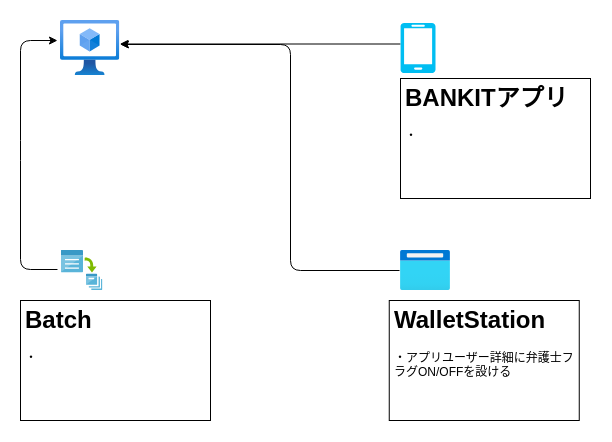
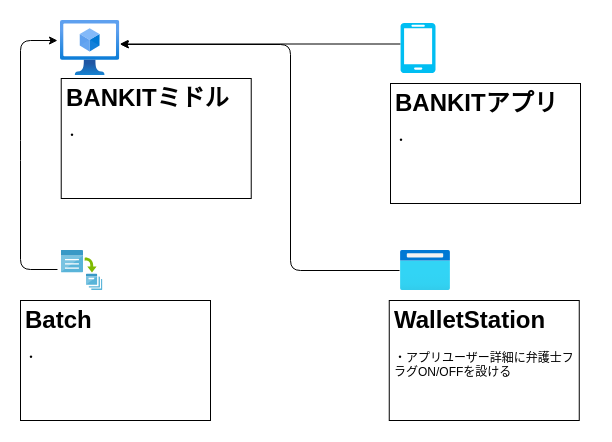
+ <mxCell id="7" value="&lt;h1&gt;BANKITミドル&lt;/h1&gt;&lt;p&gt;・&lt;/p&gt;" style="text;html=1;fillColor=none;spacing=5;spacingTop=-20;whiteSpace=wrap;overflow=hidden;rounded=0;strokeColor=#000000;" vertex="1" parent="1"><mxGeometry x="60.73" y="78" width="190" height="120" as="geometry" /></mxCell>
- <mxCell id="8" value="&lt;h1&gt;BANKITアプリ&lt;/h1&gt;&lt;p&gt;・&lt;/p&gt;" style="text;html=1;fillColor=none;spacing=5;spacingTop=-20;whiteSpace=wrap;overflow=hidden;rounded=0;strokeColor=#000000;" vertex="1" parent="1"><mxGeometry x="400" y="78" width="190" height="120" as="geometry" /></mxCell>
+ <mxCell id="8" value="&lt;h1&gt;BANKITアプリ&lt;/h1&gt;&lt;p&gt;・&lt;/p&gt;" style="text;html=1;fillColor=none;spacing=5;spacingTop=-20;whiteSpace=wrap;overflow=hidden;rounded=0;strokeColor=#000000;" vertex="1" parent="1"><mxGeometry x="390" y="83" width="190" height="120" as="geometry" /></mxCell>
